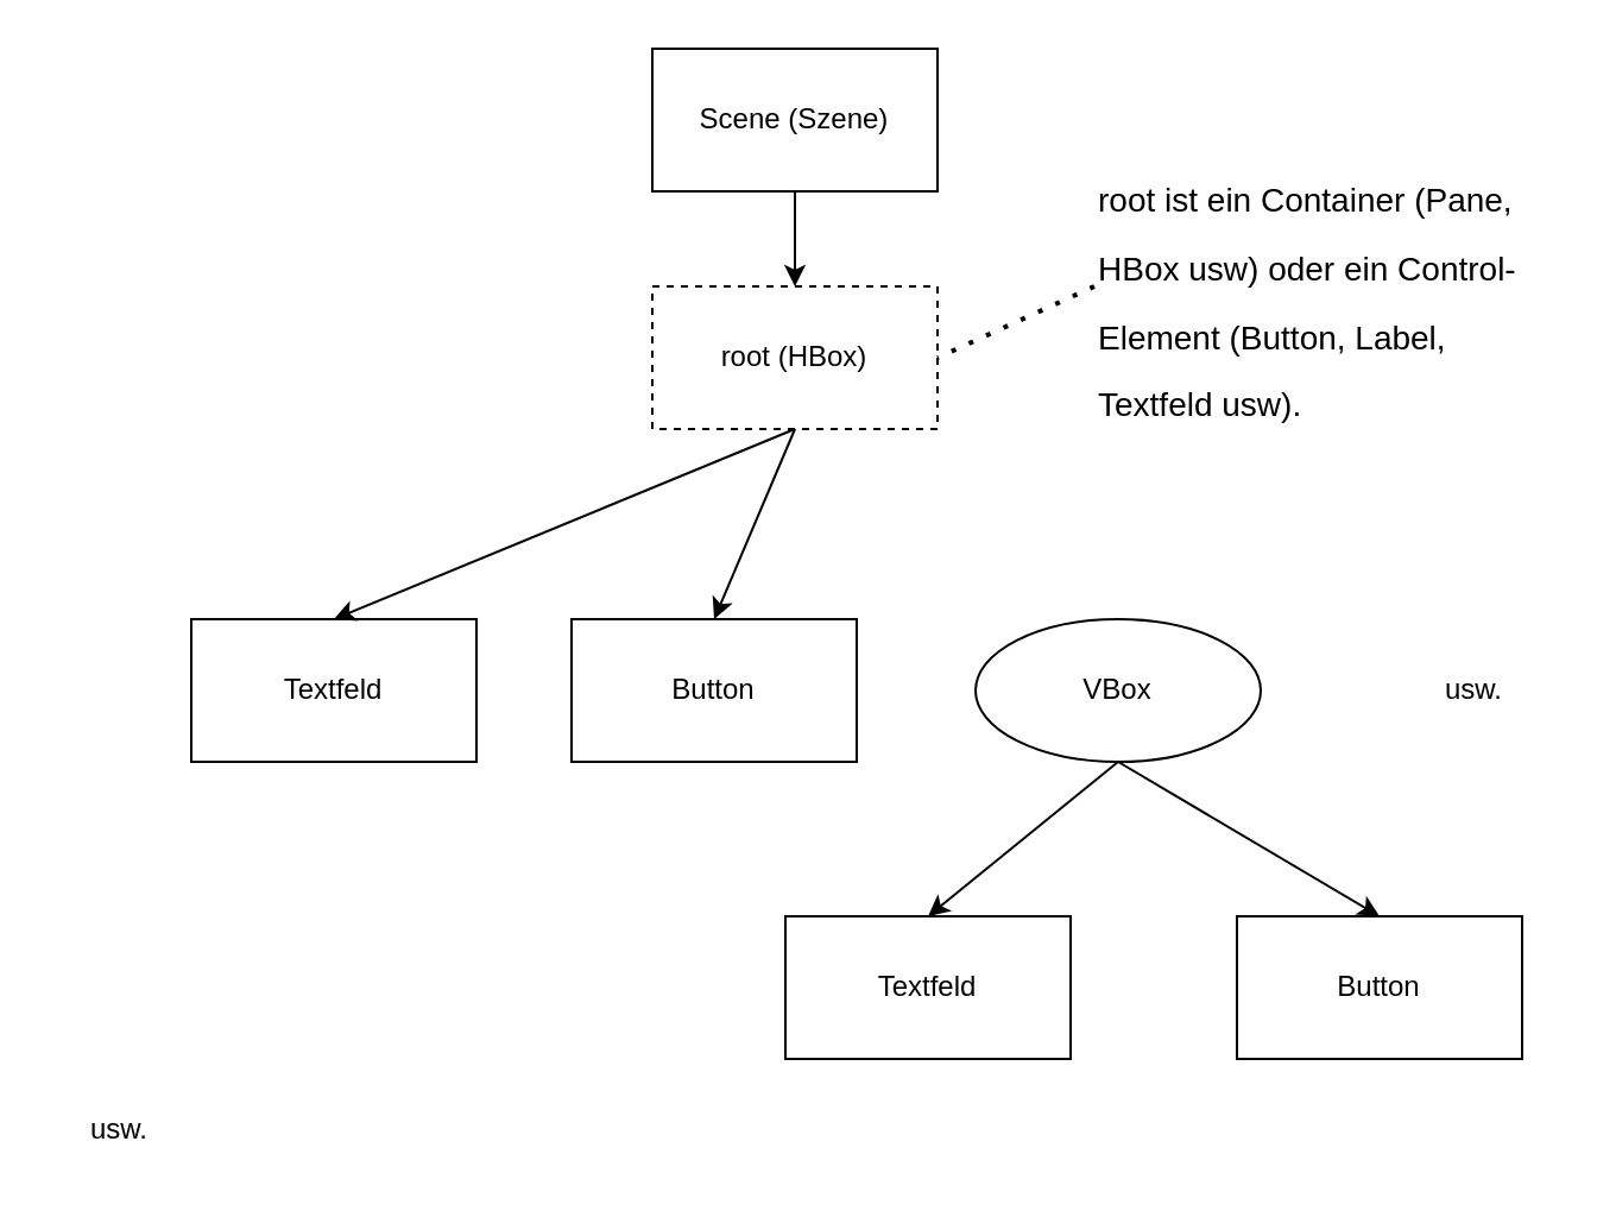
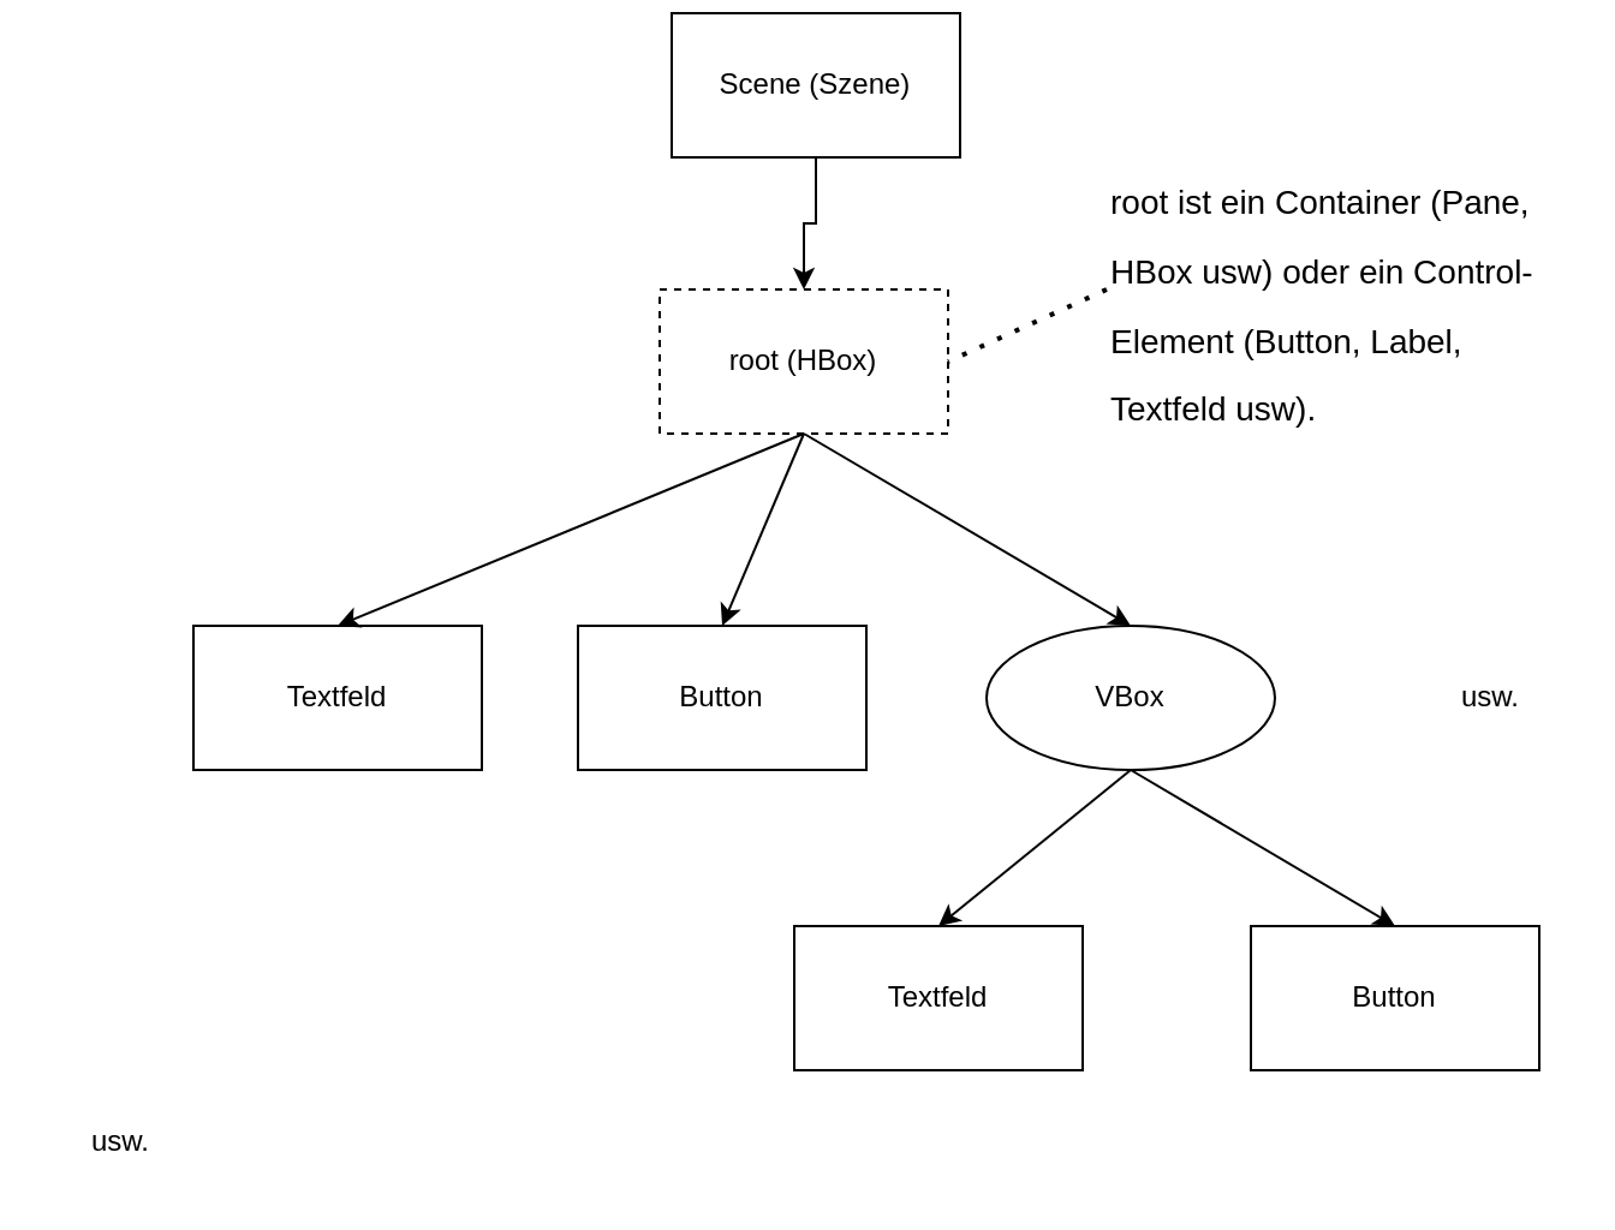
- <mxCell id="3" value="Scene (Szene)" style="rounded=0;whiteSpace=wrap;html=1;" vertex="1" parent="1"><mxGeometry x="274" y="20" width="120" height="60" as="geometry" /></mxCell>
+ <mxCell id="3" value="Scene (Szene)" style="rounded=0;whiteSpace=wrap;html=1;" vertex="1" parent="1"><mxGeometry x="279" y="5" width="120" height="60" as="geometry" /></mxCell>
+ <mxCell id="13" value="" style="endArrow=classic;html=1;rounded=0;entryX=0.5;entryY=0;entryDx=0;entryDy=0;exitX=0.5;exitY=1;exitDx=0;exitDy=0;" edge="1" parent="1" source="4" target="12"><mxGeometry width="50" height="50" relative="1" as="geometry"><mxPoint x="240" y="230" as="sourcePoint" /><mxPoint x="290" y="180" as="targetPoint" /></mxGeometry></mxCell>
